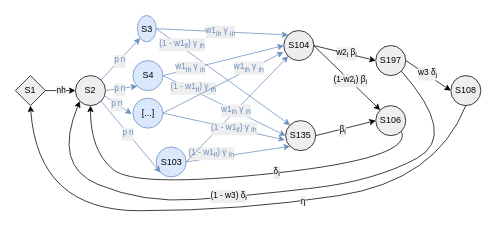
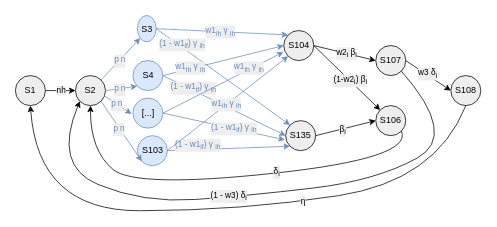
- <mxCell id="7" value="S197" style="ellipse;whiteSpace=wrap;html=1;aspect=fixed;strokeColor=#000000;fillColor=#EEEEEE;" vertex="1" parent="1"><mxGeometry x="500" y="60" width="40" height="40" as="geometry" /></mxCell>
+ <mxCell id="7" value="S107" style="ellipse;whiteSpace=wrap;html=1;aspect=fixed;strokeColor=#000000;fillColor=#EEEEEE;" vertex="1" parent="1"><mxGeometry x="500" y="60" width="40" height="40" as="geometry" /></mxCell>
- <mxCell id="2" value="S1" style="rhombus;whiteSpace=wrap;html=1;aspect=fixed;strokeColor=#000000;fillColor=#EEEEEE;labelBackgroundColor=#EEEEEE;" vertex="1" parent="1"><mxGeometry x="20" y="100" width="40" height="40" as="geometry" /></mxCell>
+ <mxCell id="2" value="S1" style="ellipse;whiteSpace=wrap;html=1;aspect=fixed;strokeColor=#000000;fillColor=#EEEEEE;labelBackgroundColor=#EEEEEE;" vertex="1" parent="1"><mxGeometry x="20" y="100" width="40" height="40" as="geometry" /></mxCell>
- <mxCell id="39" value="&lt;font&gt;S103&lt;/font&gt;" style="ellipse;whiteSpace=wrap;html=1;aspect=fixed;strokeColor=#6c8ebf;fillColor=#dae8fc;" vertex="1" parent="1"><mxGeometry x="207.5" y="195" width="40" height="40" as="geometry" /></mxCell>
+ <mxCell id="39" value="&lt;font&gt;S103&lt;/font&gt;" style="ellipse;whiteSpace=wrap;html=1;aspect=fixed;strokeColor=#6c8ebf;fillColor=#dae8fc;" vertex="1" parent="1"><mxGeometry x="182.5" y="180" width="40" height="40" as="geometry" /></mxCell>
